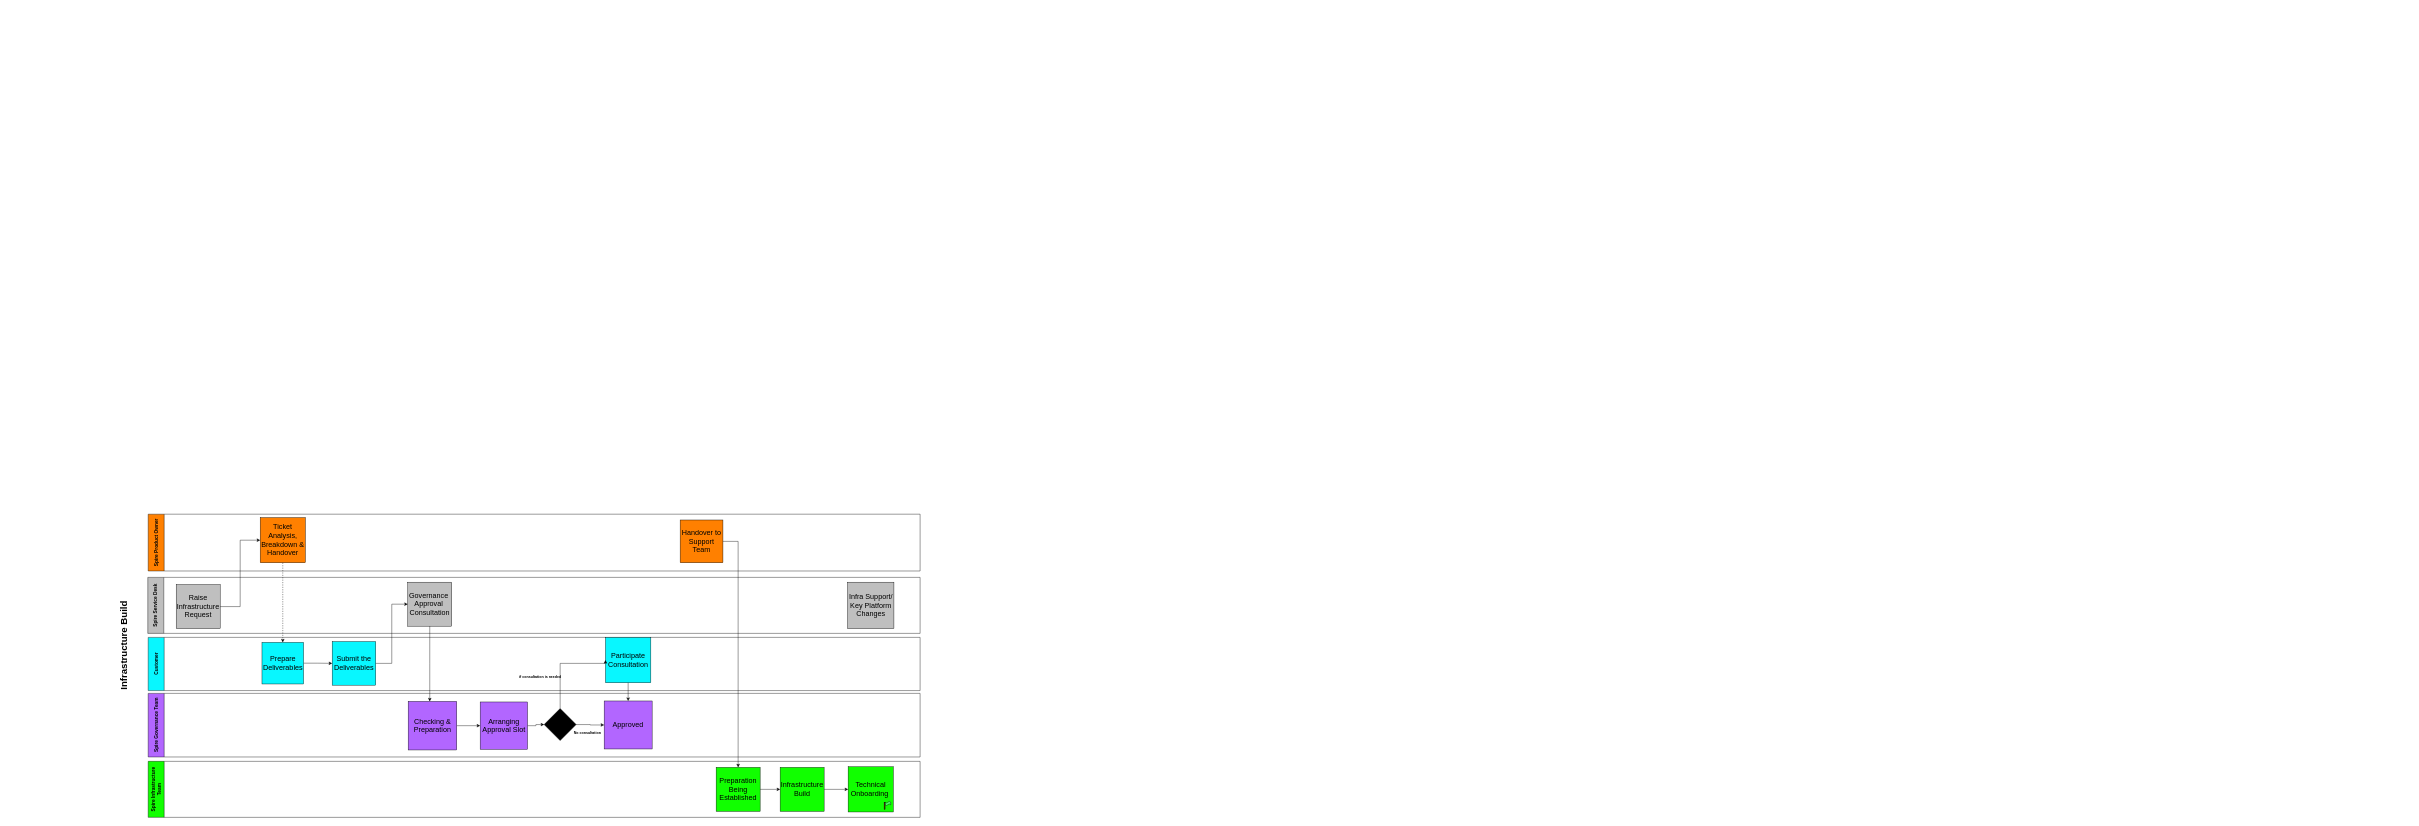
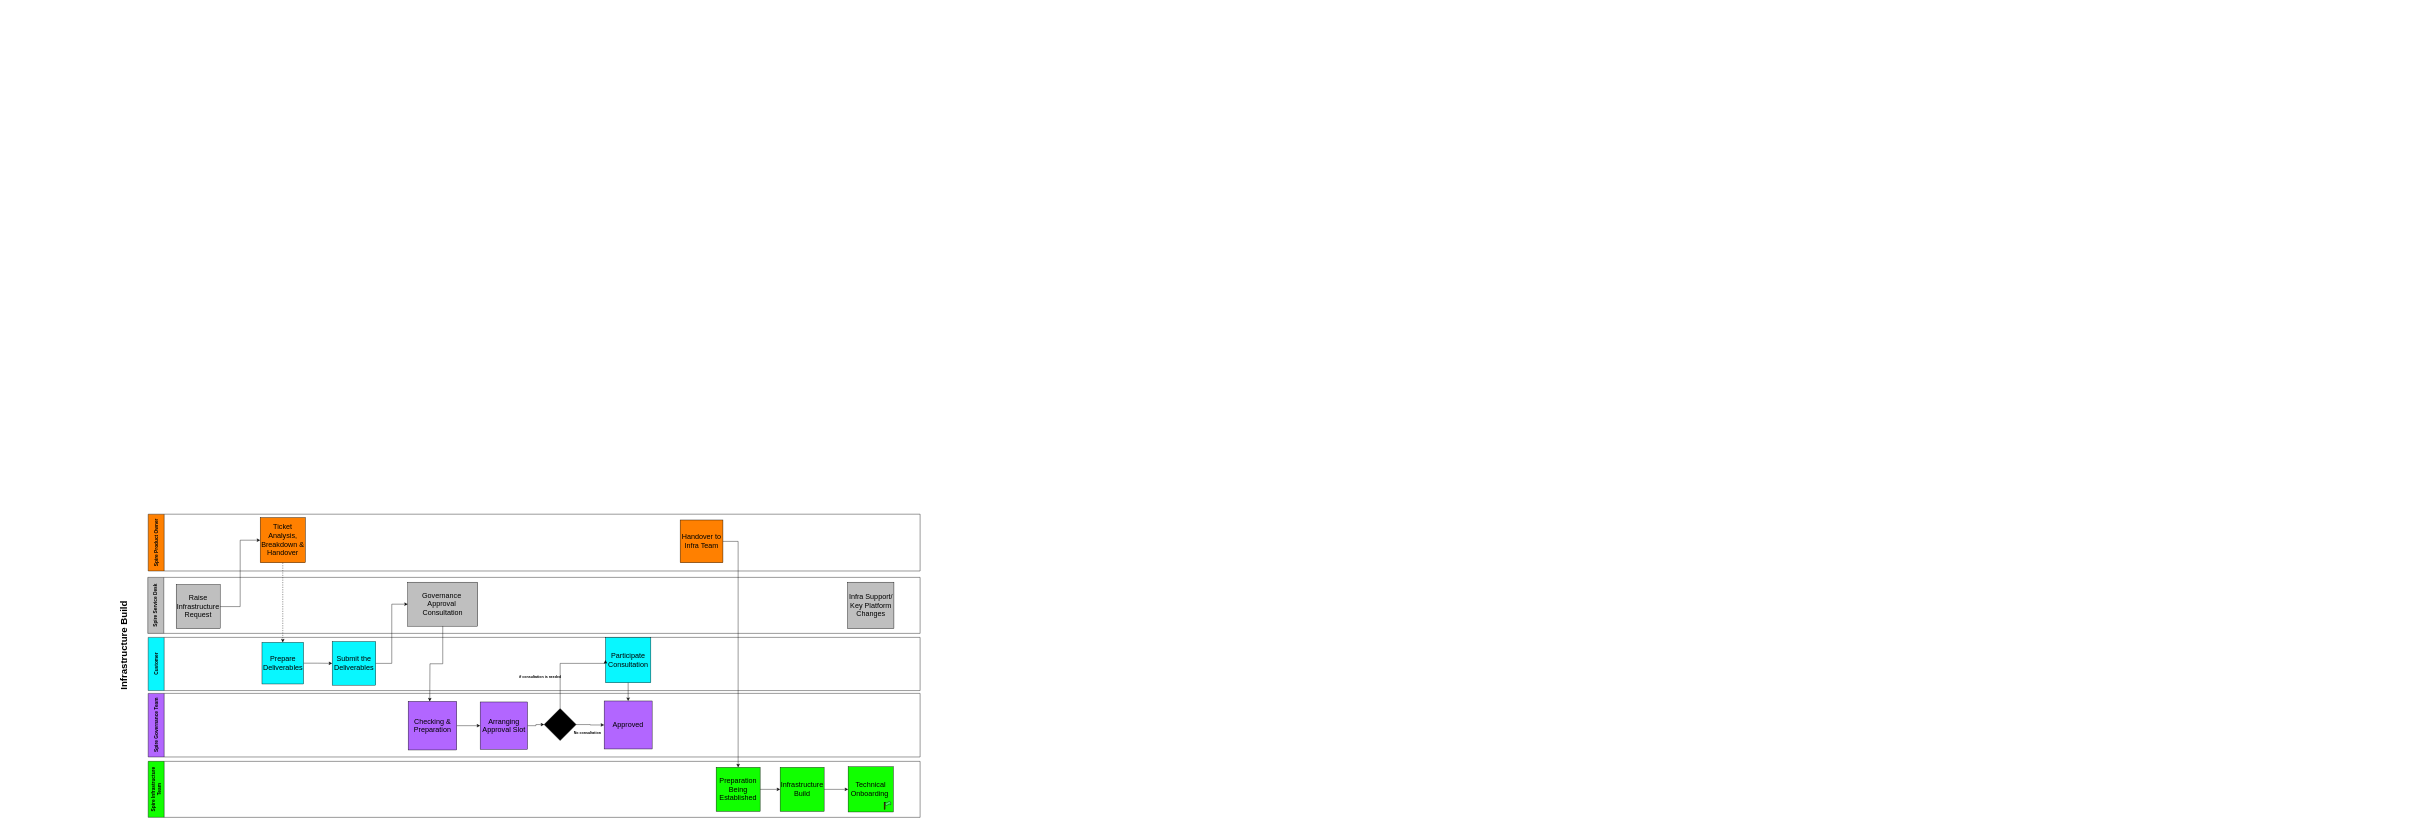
- <mxCell id="18" value="&lt;div&gt;&lt;font style=&quot;font-size: 18px;&quot;&gt;Handover to Support Team&lt;/font&gt;&lt;/div&gt;" style="whiteSpace=wrap;html=1;aspect=fixed;spacing=1;fillColor=#FF8000;" parent="17" vertex="1"><mxGeometry x="1330" y="14.5" width="107" height="107" as="geometry" /></mxCell>
+ <mxCell id="18" value="&lt;div&gt;&lt;font style=&quot;font-size: 18px;&quot;&gt;Handover to Infra Team&lt;/font&gt;&lt;/div&gt;" style="whiteSpace=wrap;html=1;aspect=fixed;spacing=1;fillColor=#FF8000;" parent="17" vertex="1"><mxGeometry x="1330" y="14.5" width="107" height="107" as="geometry" /></mxCell>
- <mxCell id="45" value="&lt;font style=&quot;font-size: 18px;&quot;&gt;Governance&amp;nbsp;&lt;/font&gt;&lt;div&gt;&lt;span style=&quot;font-size: 18px; background-color: initial;&quot;&gt;Approval&amp;nbsp;&lt;/span&gt;&lt;div&gt;&lt;font style=&quot;font-size: 18px;&quot;&gt;Consultation&lt;/font&gt;&lt;/div&gt;&lt;/div&gt;" style="whiteSpace=wrap;html=1;aspect=fixed;spacing=1;fillColor=#BFBFBF;" parent="44" vertex="1"><mxGeometry x="650" y="12" width="110" height="110" as="geometry" /></mxCell>
+ <mxCell id="45" value="&lt;font style=&quot;font-size: 18px;&quot;&gt;Governance&amp;nbsp;&lt;/font&gt;&lt;div&gt;&lt;span style=&quot;font-size: 18px; background-color: initial;&quot;&gt;Approval&amp;nbsp;&lt;/span&gt;&lt;div&gt;&lt;font style=&quot;font-size: 18px;&quot;&gt;Consultation&lt;/font&gt;&lt;/div&gt;&lt;/div&gt;" style="whiteSpace=wrap;html=1;aspect=fixed;spacing=1;fillColor=#BFBFBF;" parent="44" vertex="1"><mxGeometry x="650" y="12" width="175" height="110" as="geometry" /></mxCell>
